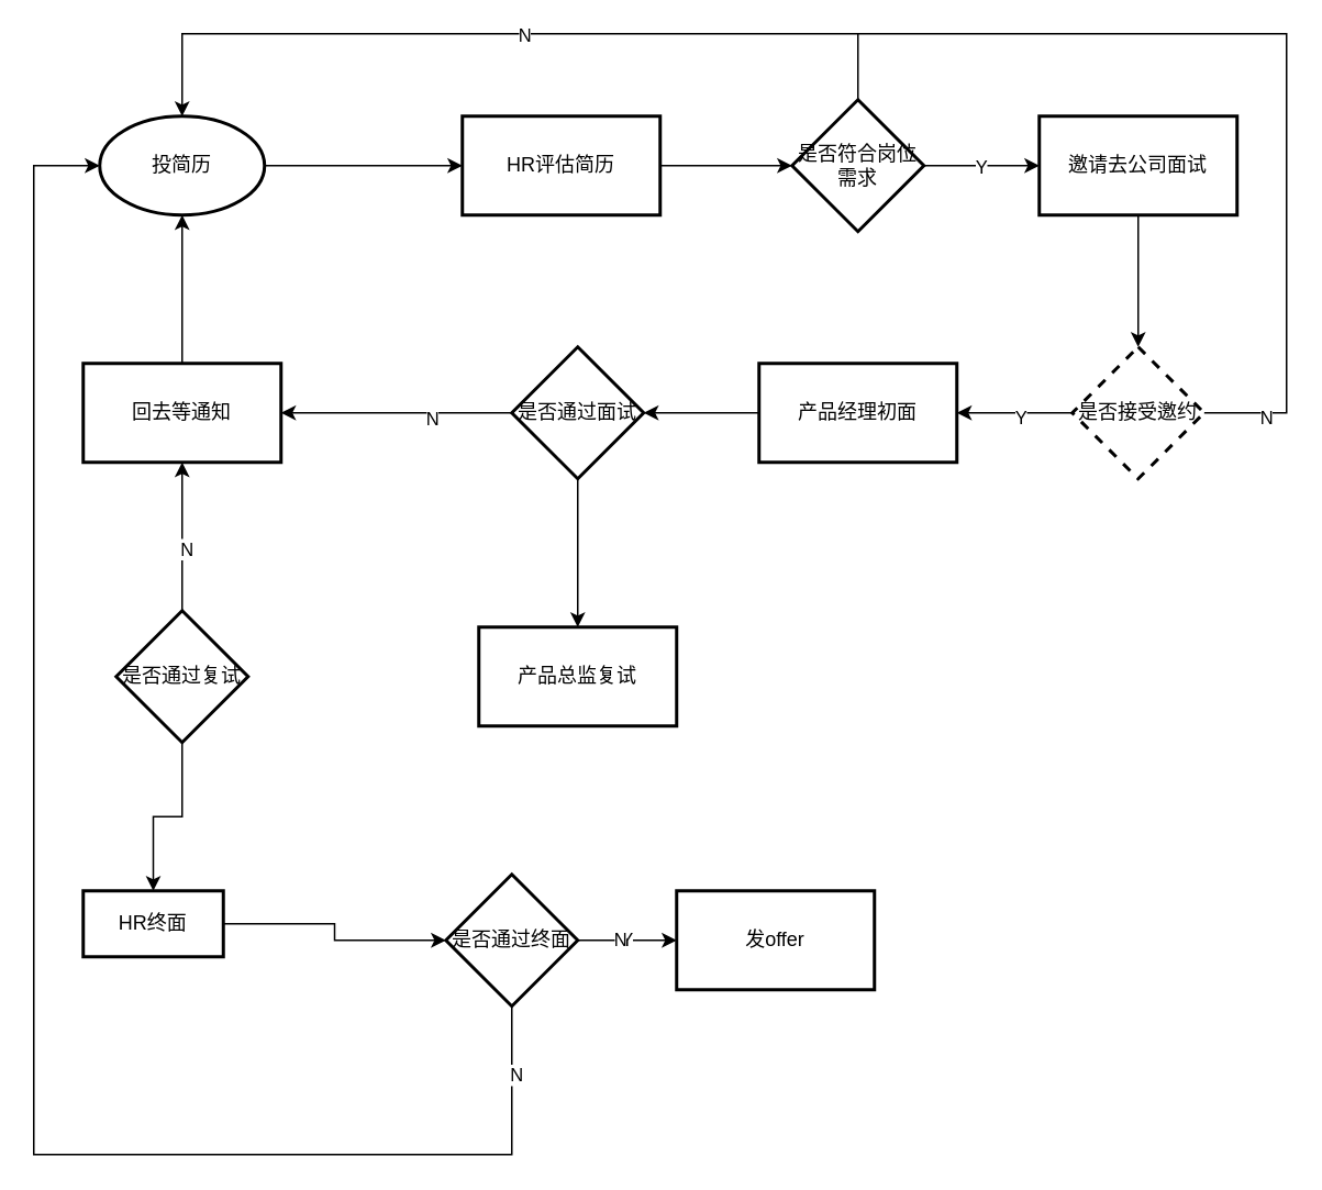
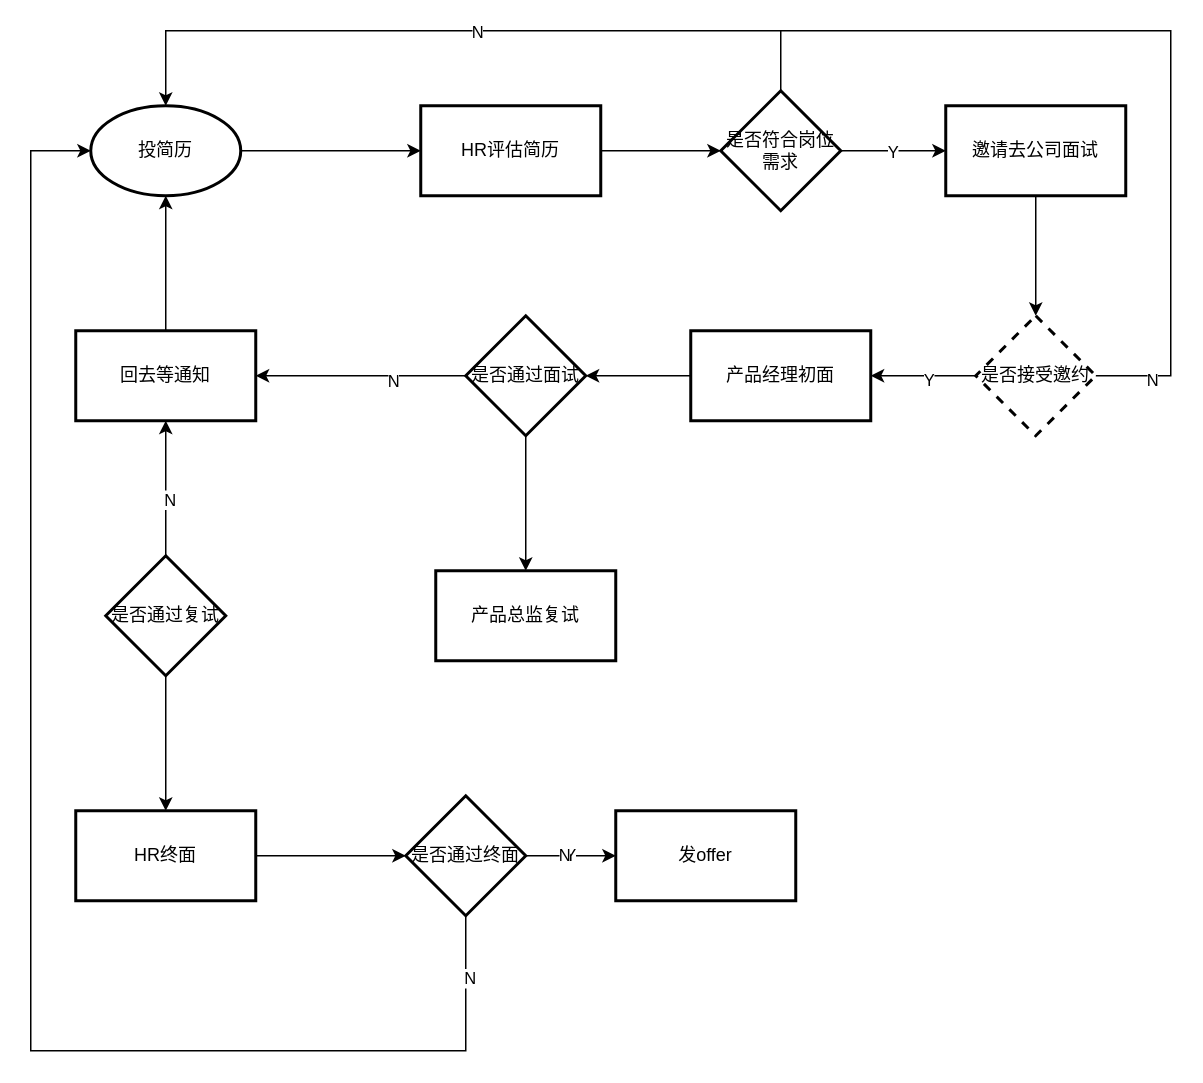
- <mxCell id="30" value="HR终面" style="whiteSpace=wrap;html=1;strokeWidth=2;" vertex="1" parent="1"><mxGeometry x="50" y="540" width="85" height="40" as="geometry" /></mxCell>
+ <mxCell id="30" value="HR终面" style="whiteSpace=wrap;html=1;strokeWidth=2;" vertex="1" parent="1"><mxGeometry x="50" y="540" width="120" height="60" as="geometry" /></mxCell>
